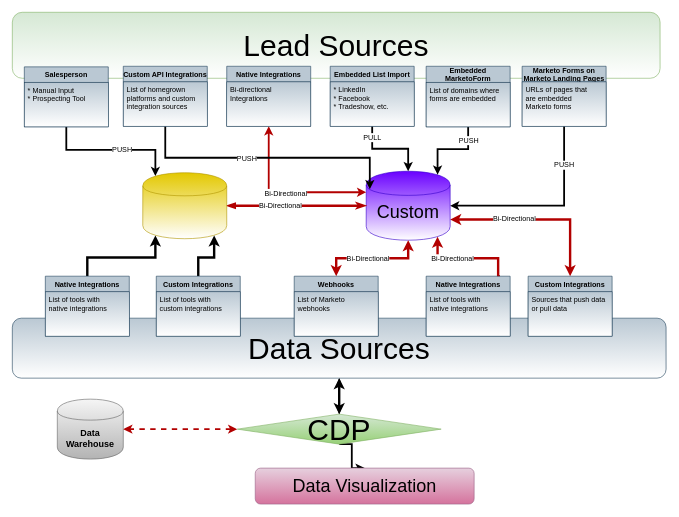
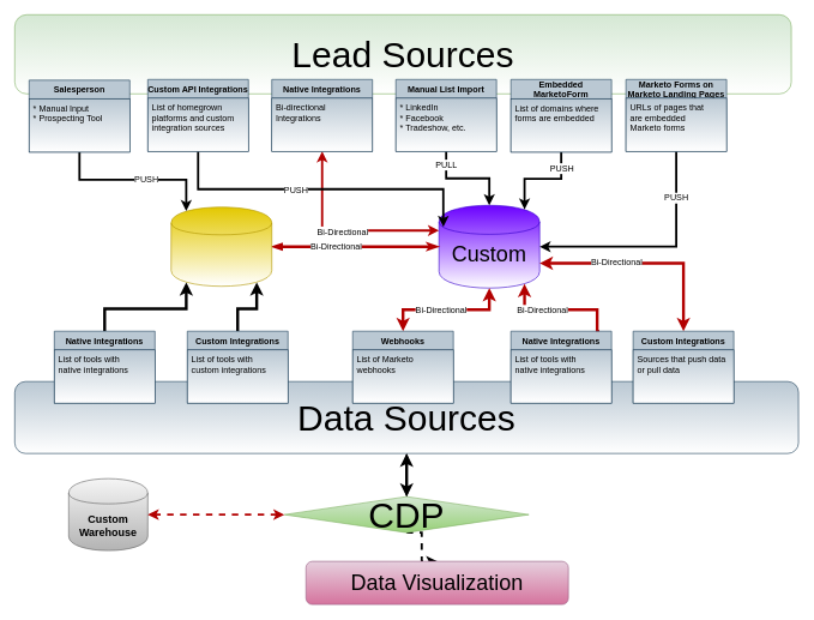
- <mxCell id="24" value="Embedded List Import" style="swimlane;fontStyle=1;childLayout=stackLayout;horizontal=1;startSize=26;fillColor=#bac8d3;horizontalStack=0;resizeParent=1;resizeParentMax=0;resizeLast=0;collapsible=1;marginBottom=0;strokeColor=#23445d;fontSize=12;" parent="1" vertex="1"><mxGeometry x="550" y="110" width="140" height="100" as="geometry" /></mxCell>
+ <mxCell id="24" value="Manual List Import" style="swimlane;fontStyle=1;childLayout=stackLayout;horizontal=1;startSize=26;fillColor=#bac8d3;horizontalStack=0;resizeParent=1;resizeParentMax=0;resizeLast=0;collapsible=1;marginBottom=0;strokeColor=#23445d;fontSize=12;" parent="1" vertex="1"><mxGeometry x="550" y="110" width="140" height="100" as="geometry" /></mxCell>
- <mxCell id="34" value="&lt;b&gt;&lt;font style=&quot;font-size: 15px&quot;&gt;Data&lt;br&gt;Warehouse&lt;/font&gt;&lt;/b&gt;" style="shape=cylinder;whiteSpace=wrap;html=1;boundedLbl=1;backgroundOutline=1;strokeColor=#666666;fontSize=12;fillColor=#f5f5f5;gradientColor=#b3b3b3;" parent="1" vertex="1"><mxGeometry x="95" y="665" width="110" height="100" as="geometry" /></mxCell>
+ <mxCell id="34" value="&lt;b&gt;&lt;font style=&quot;font-size: 15px&quot;&gt;Custom&lt;br&gt;Warehouse&lt;/font&gt;&lt;/b&gt;" style="shape=cylinder;whiteSpace=wrap;html=1;boundedLbl=1;backgroundOutline=1;strokeColor=#666666;fontSize=12;fillColor=#f5f5f5;gradientColor=#b3b3b3;" parent="1" vertex="1"><mxGeometry x="95" y="665" width="110" height="100" as="geometry" /></mxCell>
- <mxCell id="36" style="edgeStyle=elbowEdgeStyle;rounded=0;orthogonalLoop=1;jettySize=auto;html=1;exitX=0.5;exitY=1;exitDx=0;exitDy=0;entryX=0.5;entryY=0;entryDx=0;entryDy=0;startArrow=none;startFill=0;strokeWidth=3;fontSize=12;" parent="1" source="37" target="38" edge="1"><mxGeometry relative="1" as="geometry" /></mxCell>
+ <mxCell id="36" style="edgeStyle=elbowEdgeStyle;rounded=0;orthogonalLoop=1;jettySize=auto;html=1;exitX=0.5;exitY=1;exitDx=0;exitDy=0;entryX=0.5;entryY=0;entryDx=0;entryDy=0;startArrow=none;startFill=0;strokeWidth=3;fontSize=12;dashed=1;" parent="1" source="37" target="38" edge="1"><mxGeometry relative="1" as="geometry" /></mxCell>
